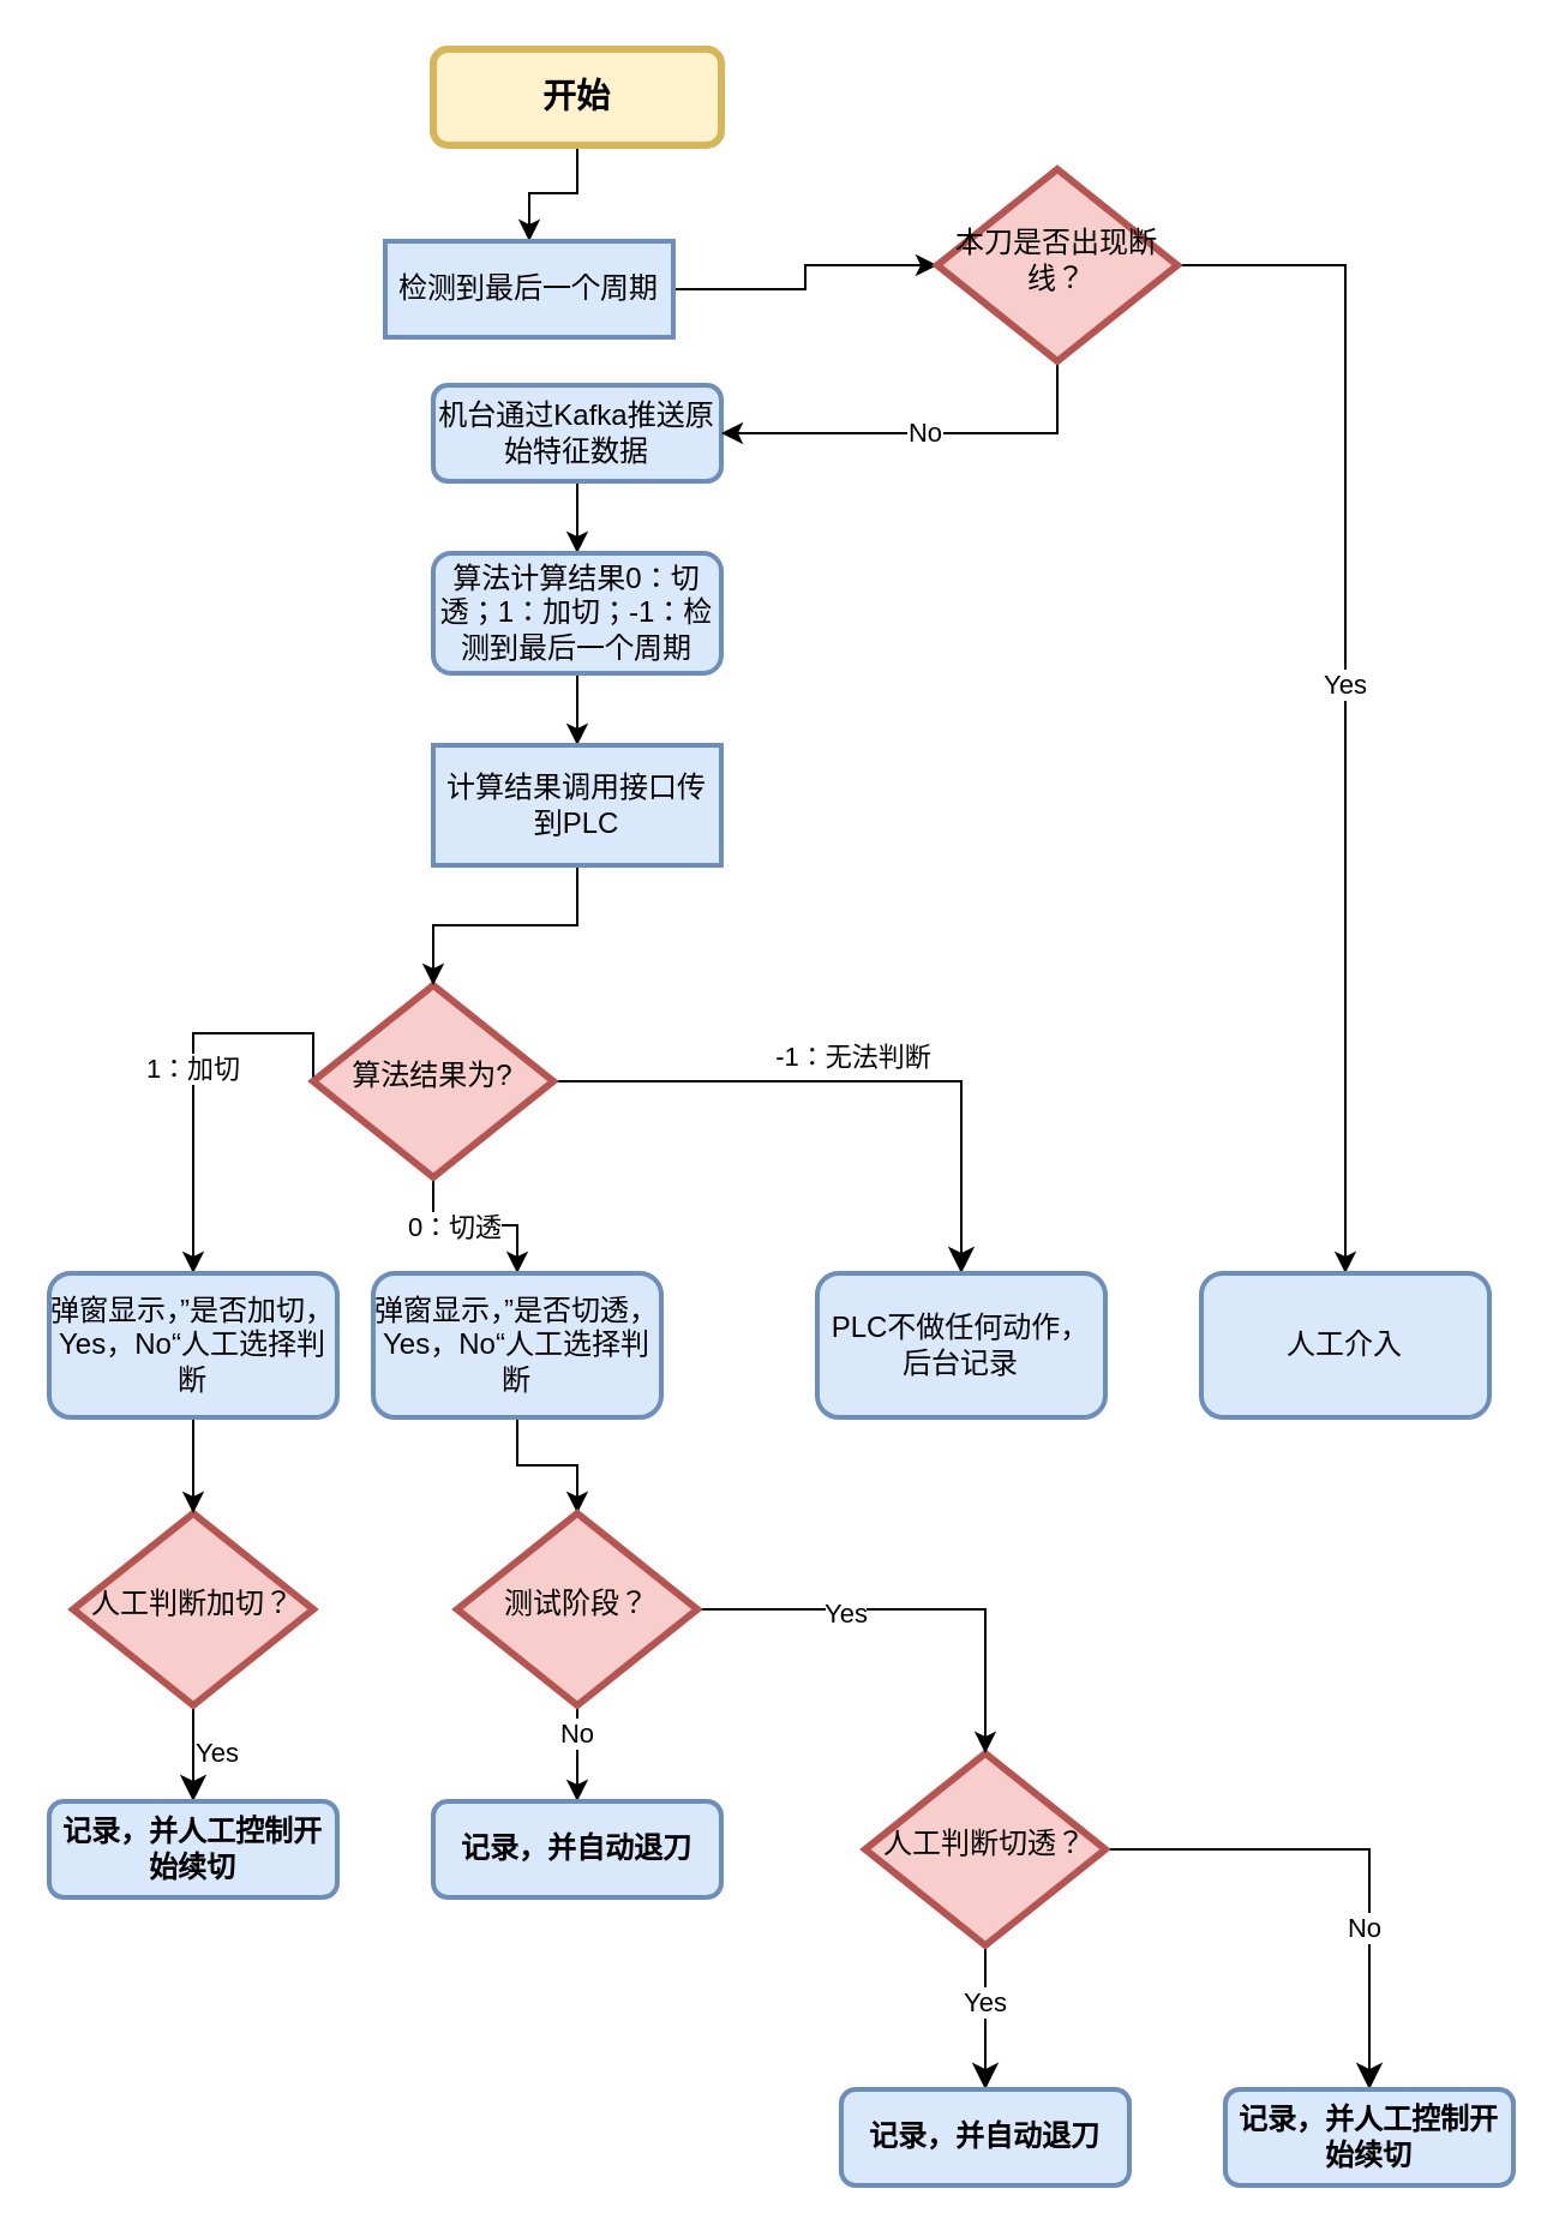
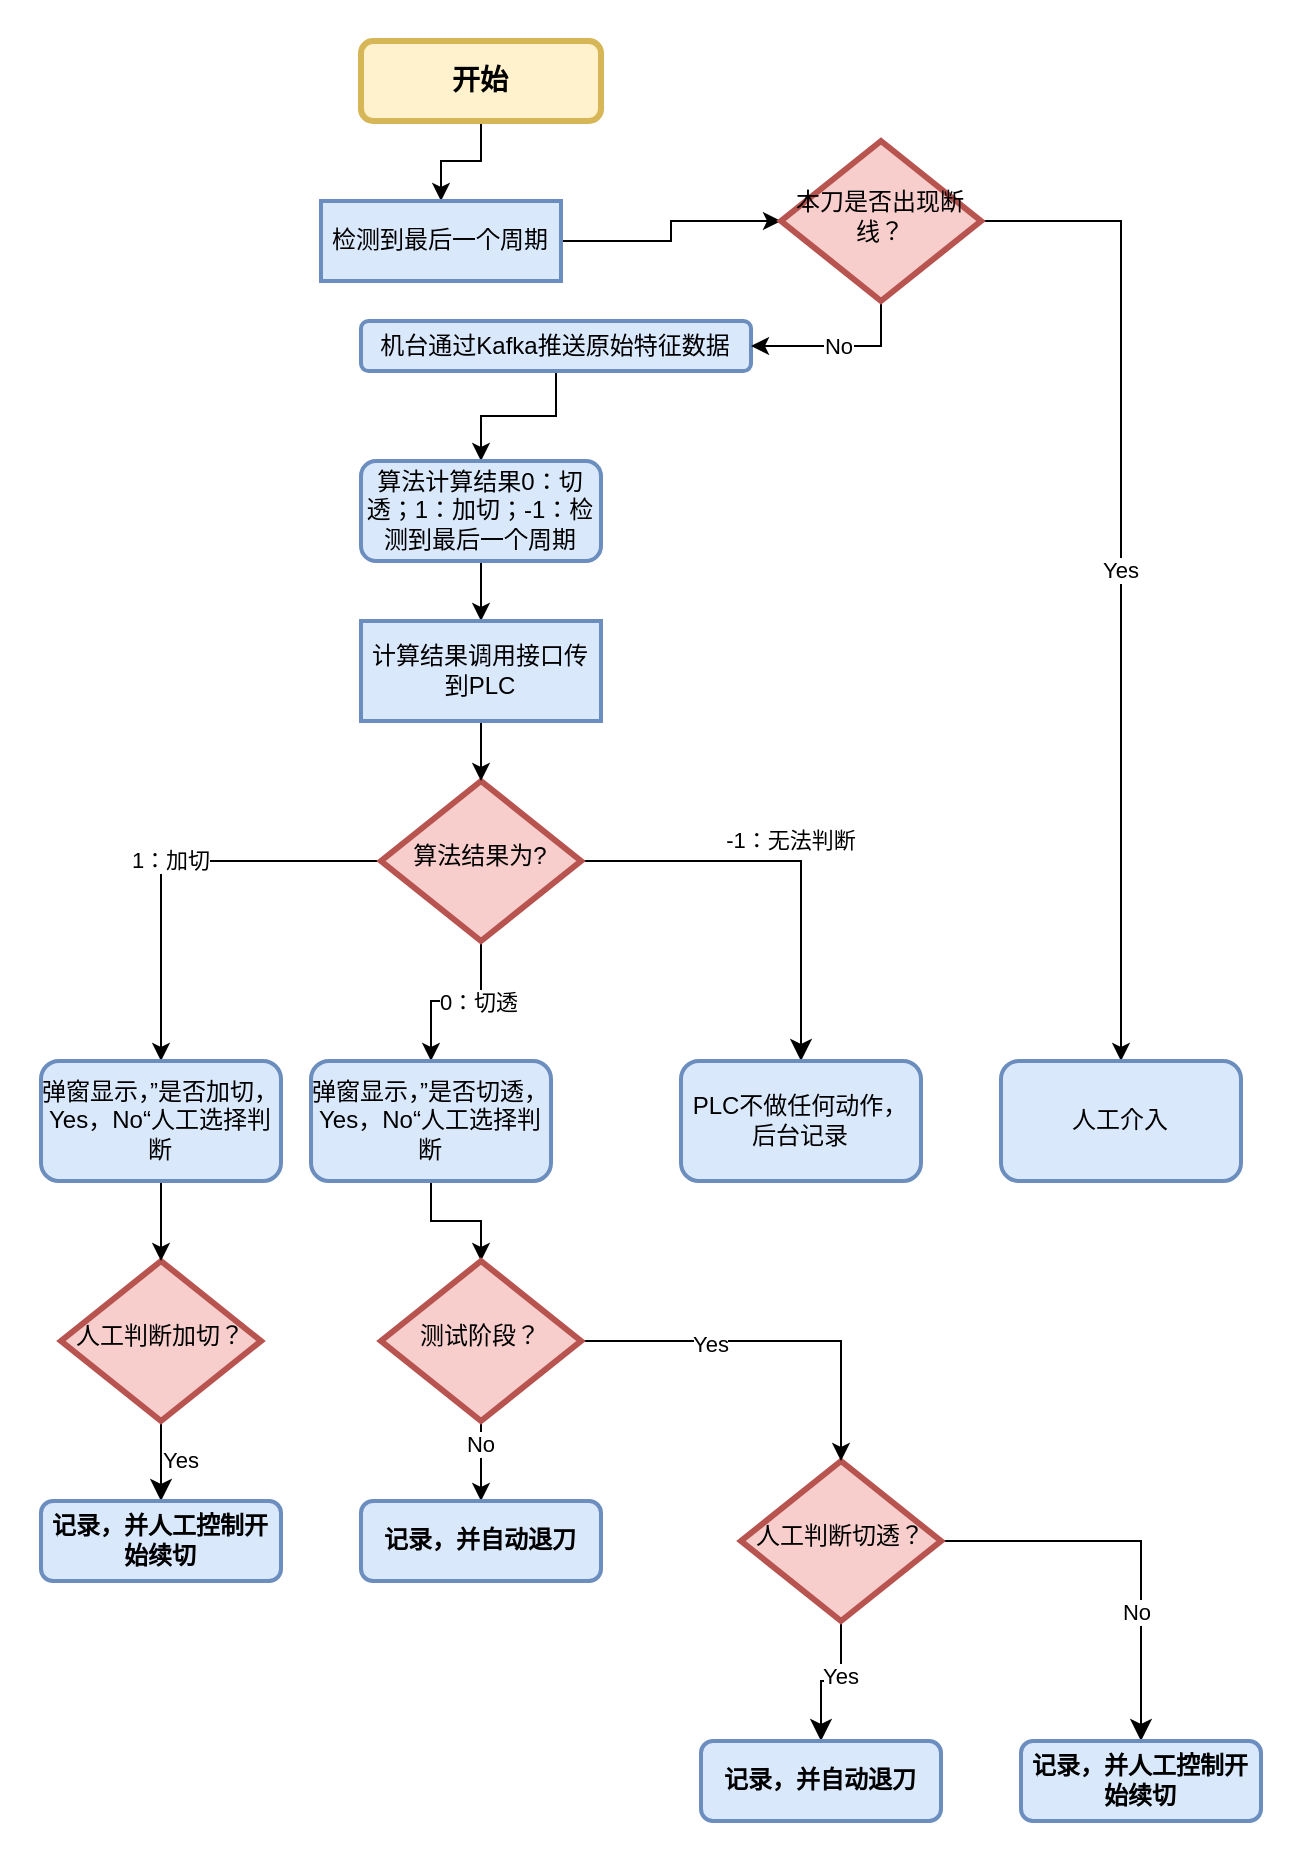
- <mxCell id="3" value="机台通过Kafka推送原始特征数据" style="rounded=1;whiteSpace=wrap;html=1;fontSize=12;glass=0;strokeWidth=2;shadow=0;fillColor=#dae8fc;strokeColor=#6c8ebf;" parent="1" vertex="1"><mxGeometry x="180" y="160" width="120" height="40" as="geometry" /></mxCell>
+ <mxCell id="3" value="机台通过Kafka推送原始特征数据" style="rounded=1;whiteSpace=wrap;html=1;fontSize=12;glass=0;strokeWidth=2;shadow=0;fillColor=#dae8fc;strokeColor=#6c8ebf;" parent="1" vertex="1"><mxGeometry x="180" y="160" width="195" height="25" as="geometry" /></mxCell>
- <mxCell id="8" value="算法结果为?" style="rhombus;whiteSpace=wrap;html=1;shadow=0;fontFamily=Helvetica;fontSize=12;align=center;strokeWidth=3;spacing=6;spacingTop=-4;fillColor=#f8cecc;strokeColor=#b85450;" parent="1" vertex="1"><mxGeometry x="130" y="410" width="100" height="80" as="geometry" /></mxCell>
+ <mxCell id="8" value="算法结果为?" style="rhombus;whiteSpace=wrap;html=1;shadow=0;fontFamily=Helvetica;fontSize=12;align=center;strokeWidth=3;spacing=6;spacingTop=-4;fillColor=#f8cecc;strokeColor=#b85450;" parent="1" vertex="1"><mxGeometry x="190" y="390" width="100" height="80" as="geometry" /></mxCell>
- <mxCell id="29" value="人工判断切透？" style="rhombus;whiteSpace=wrap;html=1;shadow=0;fontFamily=Helvetica;fontSize=12;align=center;strokeWidth=3;spacing=6;spacingTop=-4;fillColor=#f8cecc;strokeColor=#b85450;" parent="1" vertex="1"><mxGeometry x="360" y="730" width="100" height="80" as="geometry" /></mxCell>
+ <mxCell id="29" value="人工判断切透？" style="rhombus;whiteSpace=wrap;html=1;shadow=0;fontFamily=Helvetica;fontSize=12;align=center;strokeWidth=3;spacing=6;spacingTop=-4;fillColor=#f8cecc;strokeColor=#b85450;" parent="1" vertex="1"><mxGeometry x="370" y="730" width="100" height="80" as="geometry" /></mxCell>
